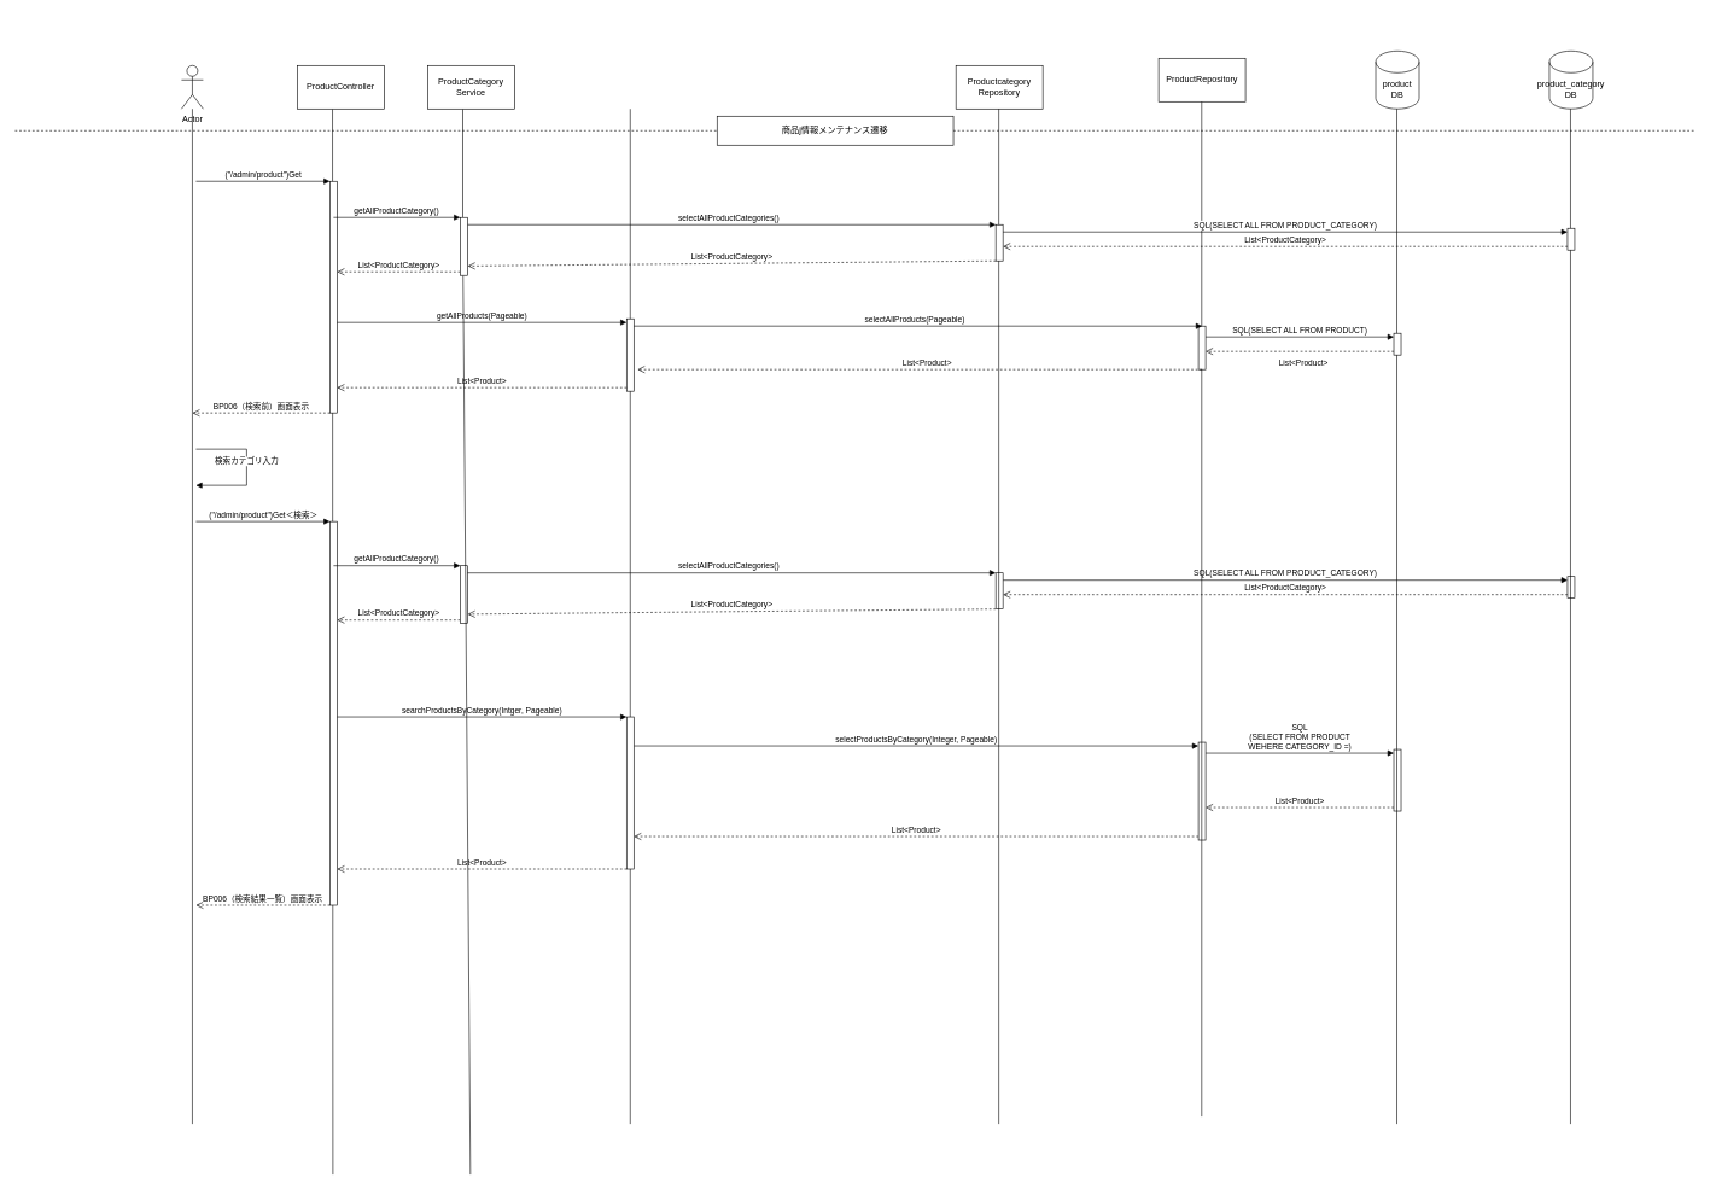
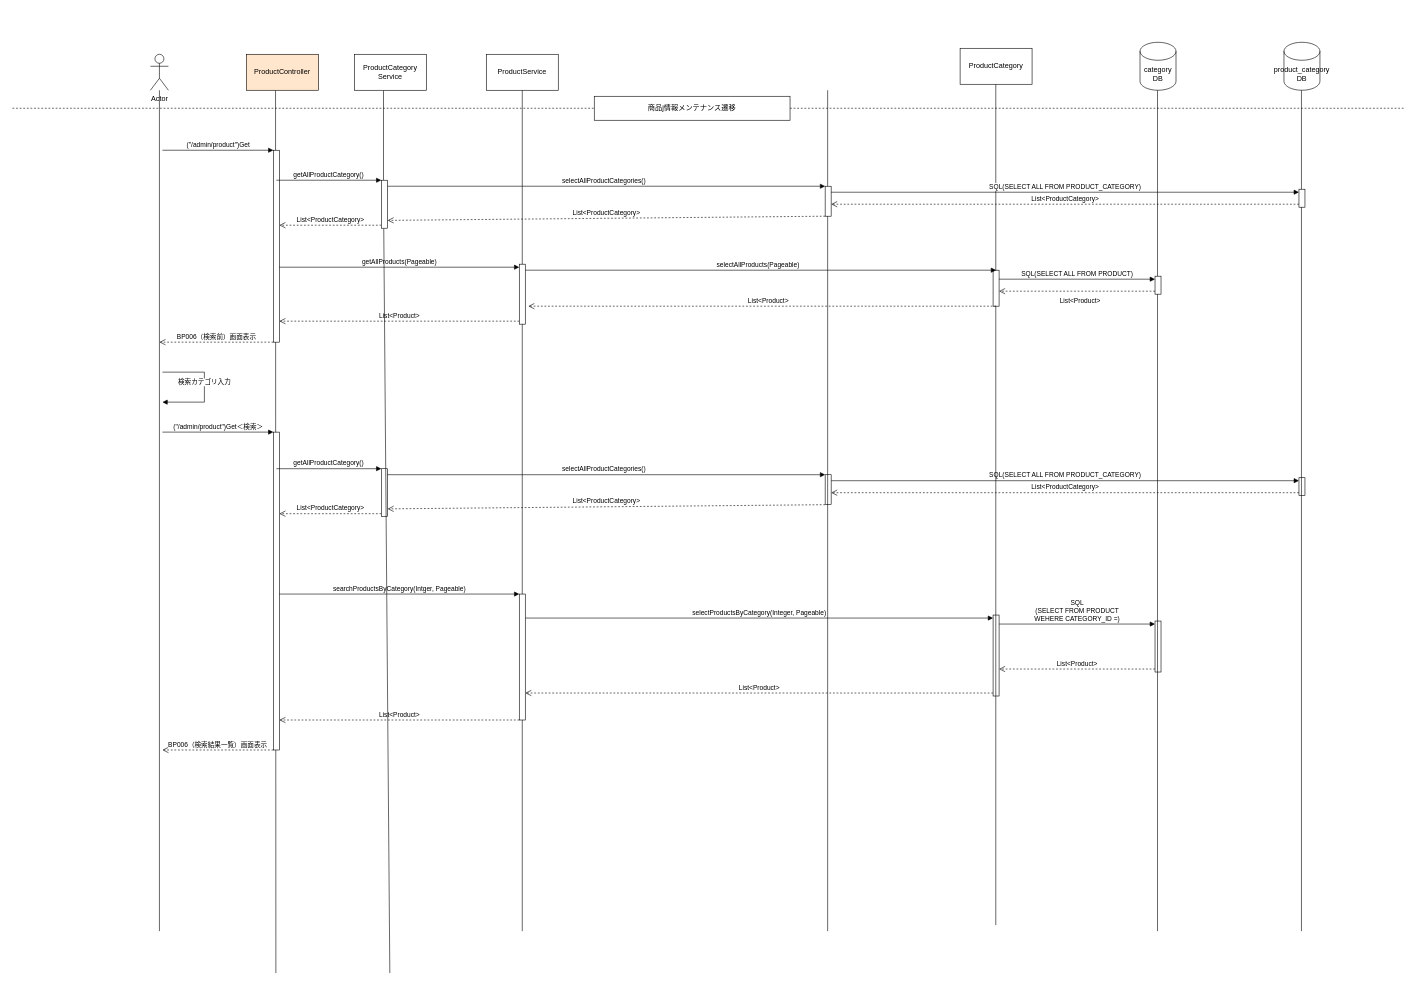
- <mxCell id="29" value="ProductRepository" style="rounded=0;whiteSpace=wrap;html=1;" parent="28" vertex="1"><mxGeometry y="60" width="120" height="60" as="geometry" /></mxCell>
+ <mxCell id="29" value="ProductCategory" style="rounded=0;whiteSpace=wrap;html=1;" parent="28" vertex="1"><mxGeometry y="60" width="120" height="60" as="geometry" /></mxCell>
- <mxCell id="58" value="ProductController" style="rounded=0;whiteSpace=wrap;html=1;" parent="1" vertex="1"><mxGeometry x="410" y="90" width="120" height="60" as="geometry" /></mxCell>
+ <mxCell id="58" value="ProductController" style="rounded=0;whiteSpace=wrap;html=1;fillColor=#ffe6cc;" parent="1" vertex="1"><mxGeometry x="410" y="90" width="120" height="60" as="geometry" /></mxCell>
+ <mxCell id="7" value="ProductService" style="rounded=0;whiteSpace=wrap;html=1;" parent="6" vertex="1"><mxGeometry width="120" height="60" as="geometry" /></mxCell>
- <mxCell id="44" value="Productcategory&lt;div&gt;Repository&lt;/div&gt;" style="rounded=0;whiteSpace=wrap;html=1;" parent="43" vertex="1"><mxGeometry width="120" height="60" as="geometry" /></mxCell>
- <mxCell id="33" value="product&lt;div&gt;DB&lt;/div&gt;" style="shape=cylinder3;whiteSpace=wrap;html=1;boundedLbl=1;backgroundOutline=1;size=15;" parent="32" vertex="1"><mxGeometry width="60" height="80" as="geometry" /></mxCell>
+ <mxCell id="33" value="category&lt;div&gt;DB&lt;/div&gt;" style="shape=cylinder3;whiteSpace=wrap;html=1;boundedLbl=1;backgroundOutline=1;size=15;" parent="32" vertex="1"><mxGeometry width="60" height="80" as="geometry" /></mxCell>
